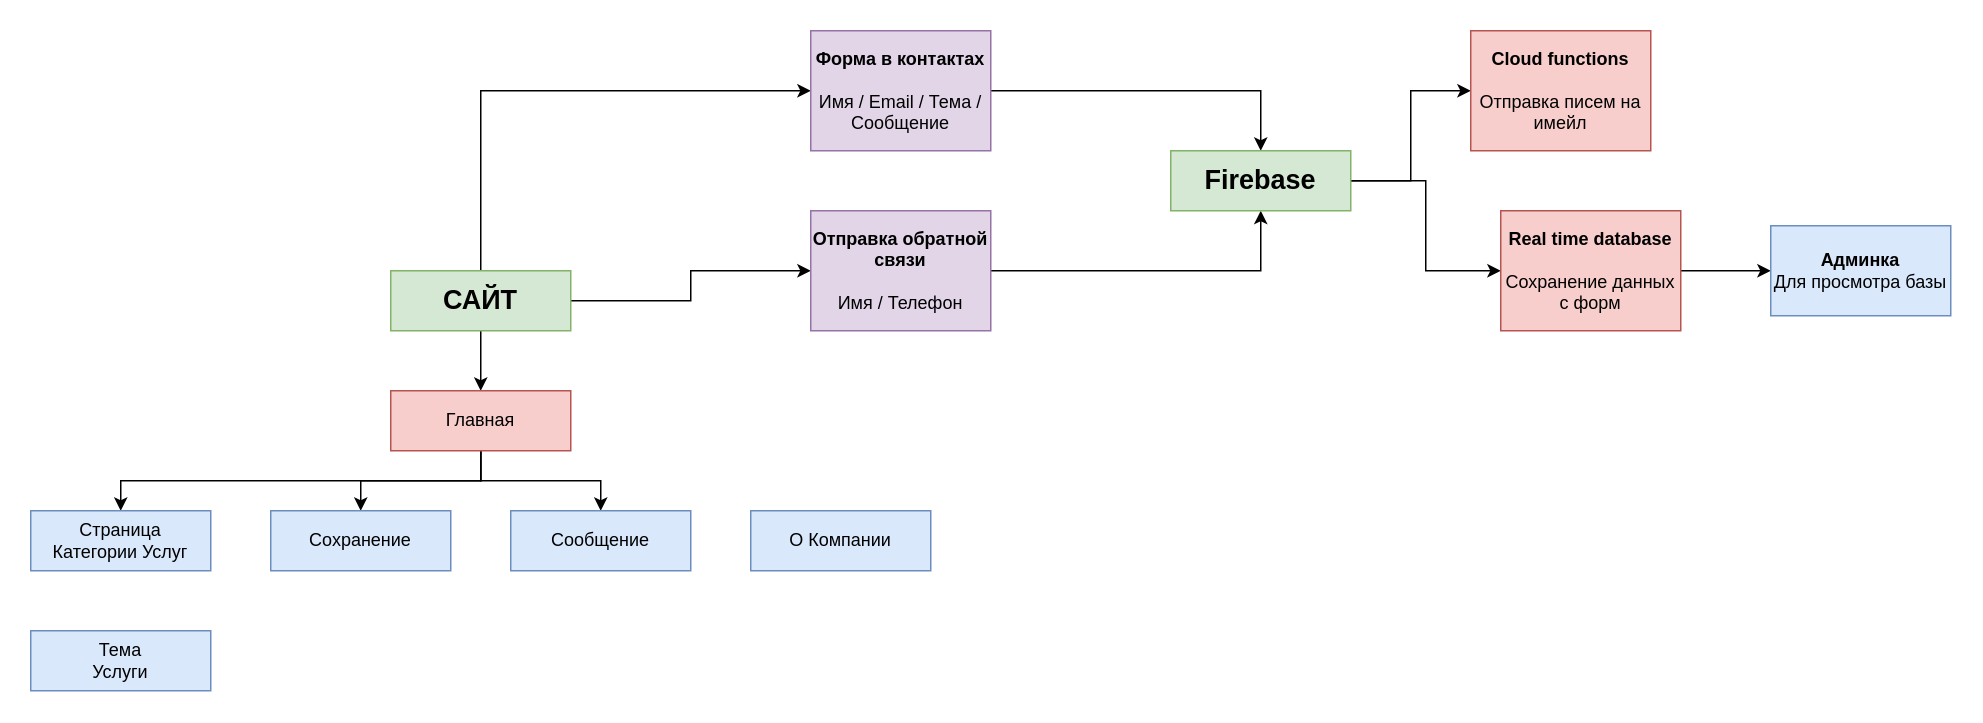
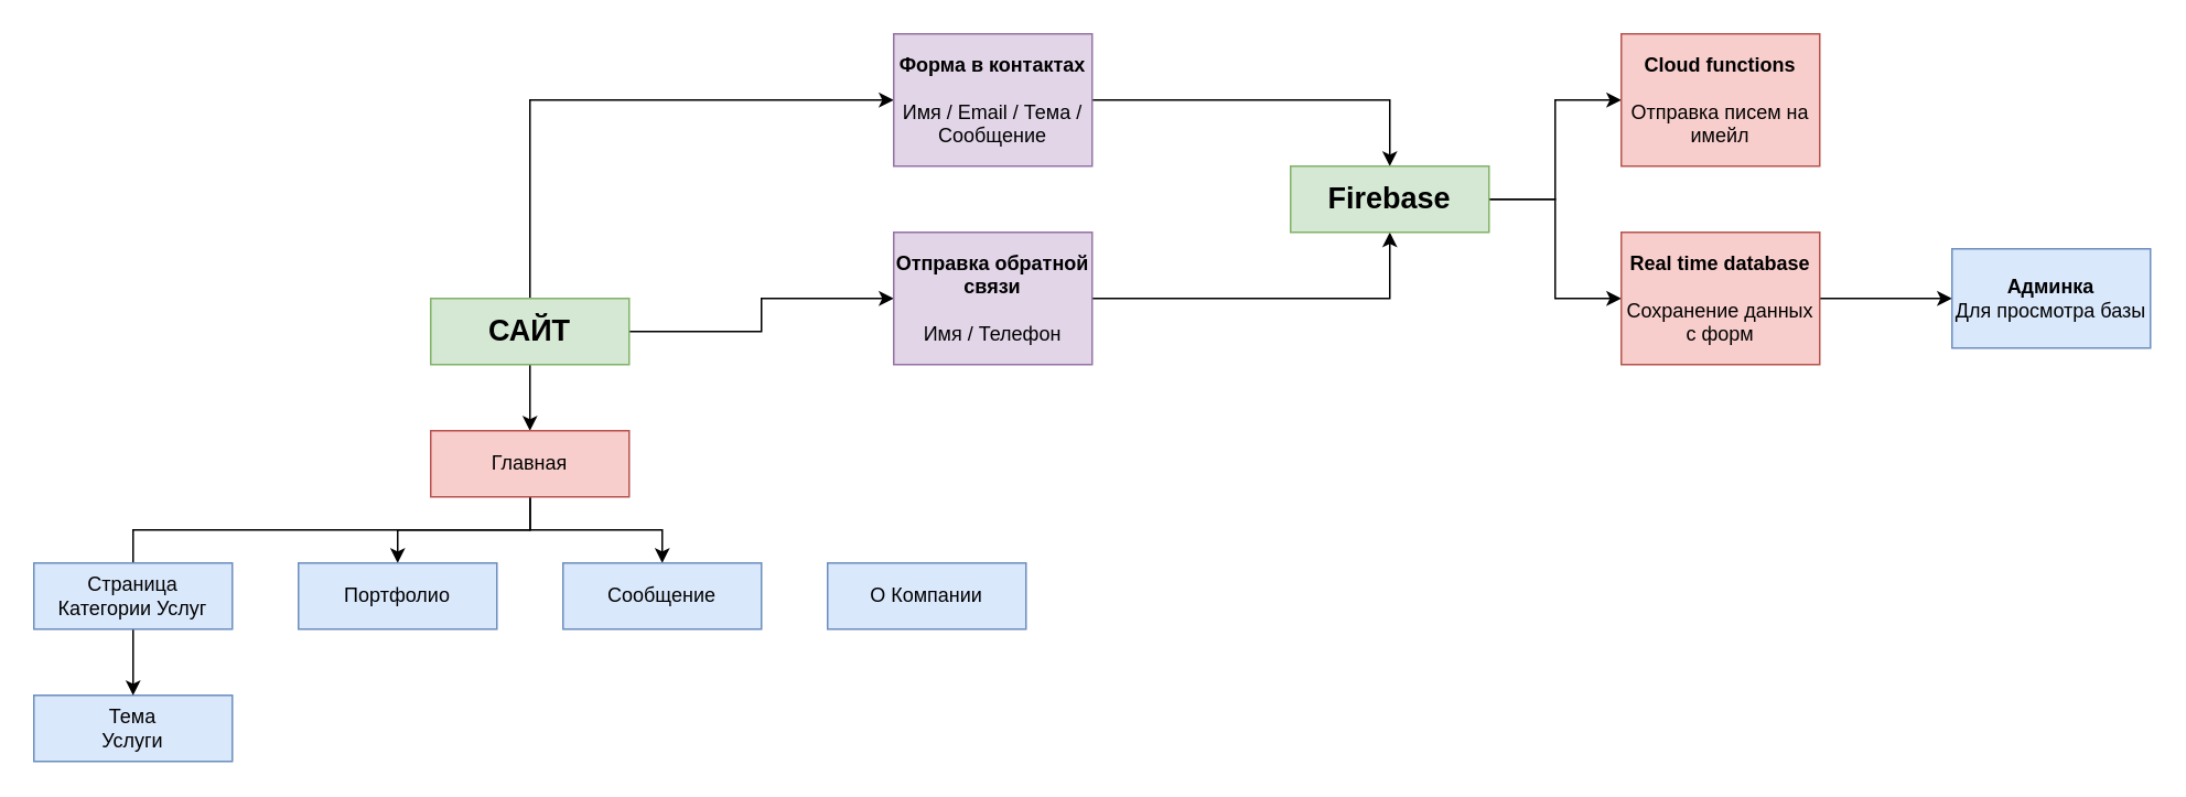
- <mxCell id="25" value="&lt;b&gt;Real time database&lt;br&gt;&lt;/b&gt;&lt;div&gt;&lt;b&gt;&lt;br&gt;&lt;/b&gt;&lt;/div&gt;&lt;div&gt;Сохранение данных с форм&lt;br&gt;&lt;b&gt;&lt;/b&gt;&lt;/div&gt;" style="whiteSpace=wrap;html=1;rounded=0;fillColor=#f8cecc;strokeColor=#b85450;" vertex="1" parent="1"><mxGeometry x="1000" y="140" width="120" height="80" as="geometry" /></mxCell>
+ <mxCell id="25" value="&lt;b&gt;Real time database&lt;br&gt;&lt;/b&gt;&lt;div&gt;&lt;b&gt;&lt;br&gt;&lt;/b&gt;&lt;/div&gt;&lt;div&gt;Сохранение данных с форм&lt;br&gt;&lt;b&gt;&lt;/b&gt;&lt;/div&gt;" style="whiteSpace=wrap;html=1;rounded=0;fillColor=#f8cecc;strokeColor=#b85450;" vertex="1" parent="1"><mxGeometry x="980" y="140" width="120" height="80" as="geometry" /></mxCell>
- <mxCell id="6" style="edgeStyle=orthogonalEdgeStyle;rounded=0;orthogonalLoop=1;jettySize=auto;html=1;exitX=0.5;exitY=1;exitDx=0;exitDy=0;entryX=0.5;entryY=0;entryDx=0;entryDy=0;" edge="1" parent="1" source="9" target="14"><mxGeometry relative="1" as="geometry" /></mxCell>
+ <mxCell id="6" style="edgeStyle=orthogonalEdgeStyle;rounded=0;orthogonalLoop=1;jettySize=auto;html=1;exitX=0.5;exitY=1;exitDx=0;exitDy=0;entryX=0.5;entryY=0;entryDx=0;entryDy=0;endArrow=none;" edge="1" parent="1" source="9" target="14"><mxGeometry relative="1" as="geometry" /></mxCell>
- <mxCell id="11" value="Сохранение" style="rounded=0;whiteSpace=wrap;html=1;fillColor=#dae8fc;strokeColor=#6c8ebf;" vertex="1" parent="1"><mxGeometry x="180" y="340" width="120" height="40" as="geometry" /></mxCell>
+ <mxCell id="11" value="Портфолио" style="rounded=0;whiteSpace=wrap;html=1;fillColor=#dae8fc;strokeColor=#6c8ebf;" vertex="1" parent="1"><mxGeometry x="180" y="340" width="120" height="40" as="geometry" /></mxCell>
+ <mxCell id="13" style="edgeStyle=orthogonalEdgeStyle;rounded=0;orthogonalLoop=1;jettySize=auto;html=1;exitX=0.5;exitY=1;exitDx=0;exitDy=0;entryX=0.5;entryY=0;entryDx=0;entryDy=0;" edge="1" parent="1" source="14" target="10"><mxGeometry relative="1" as="geometry" /></mxCell>
